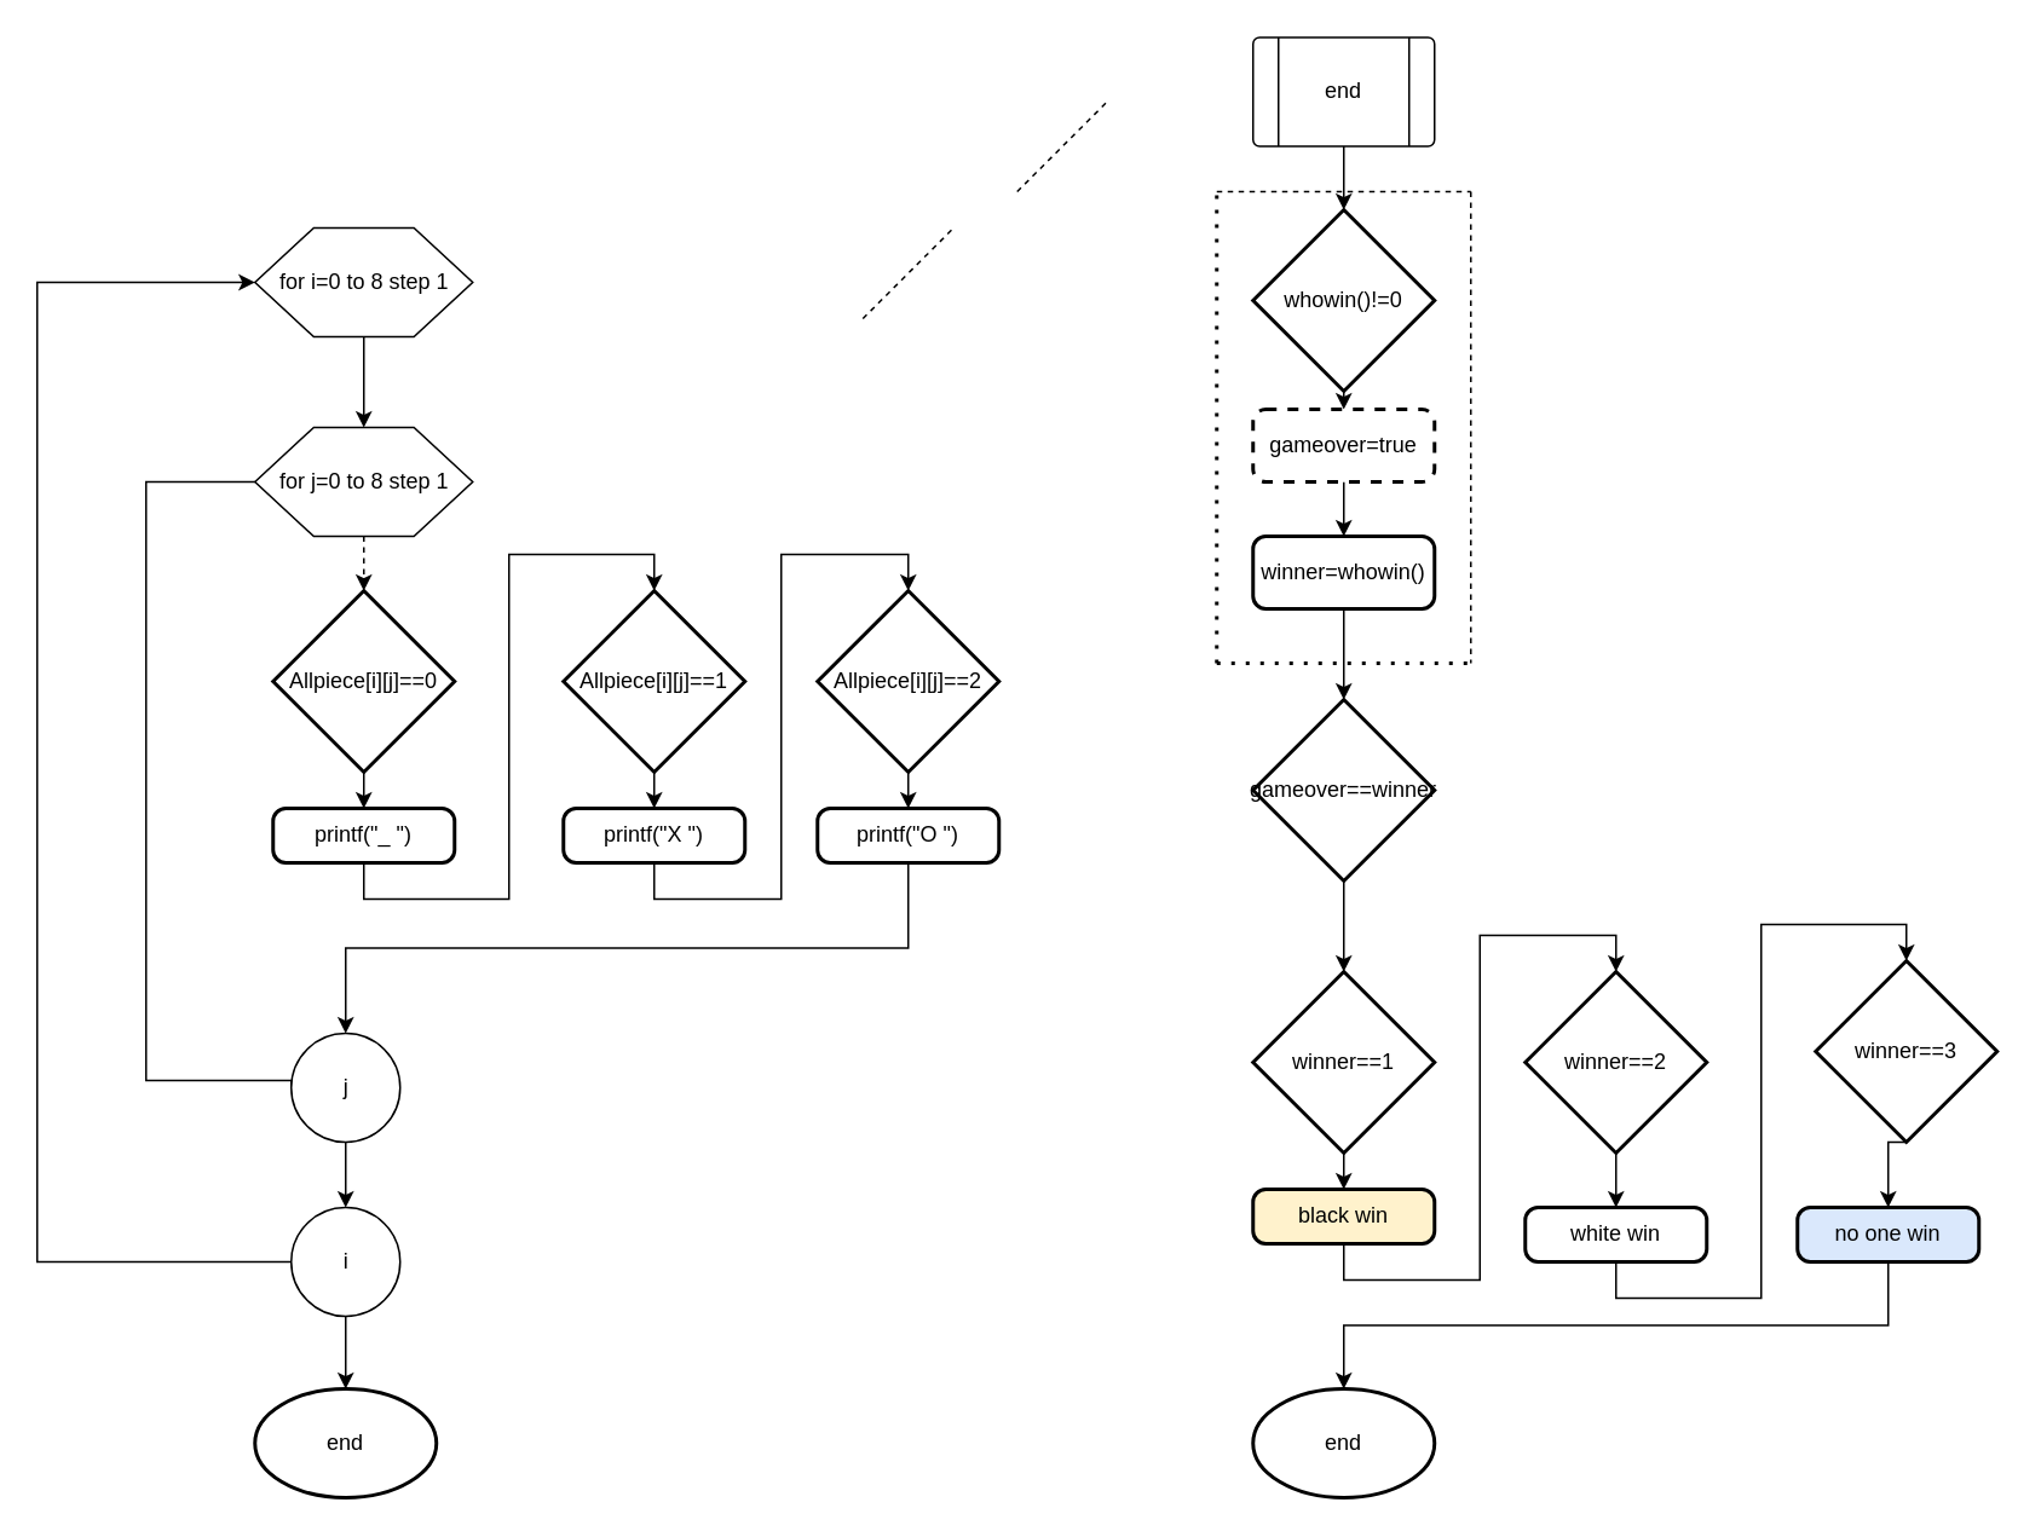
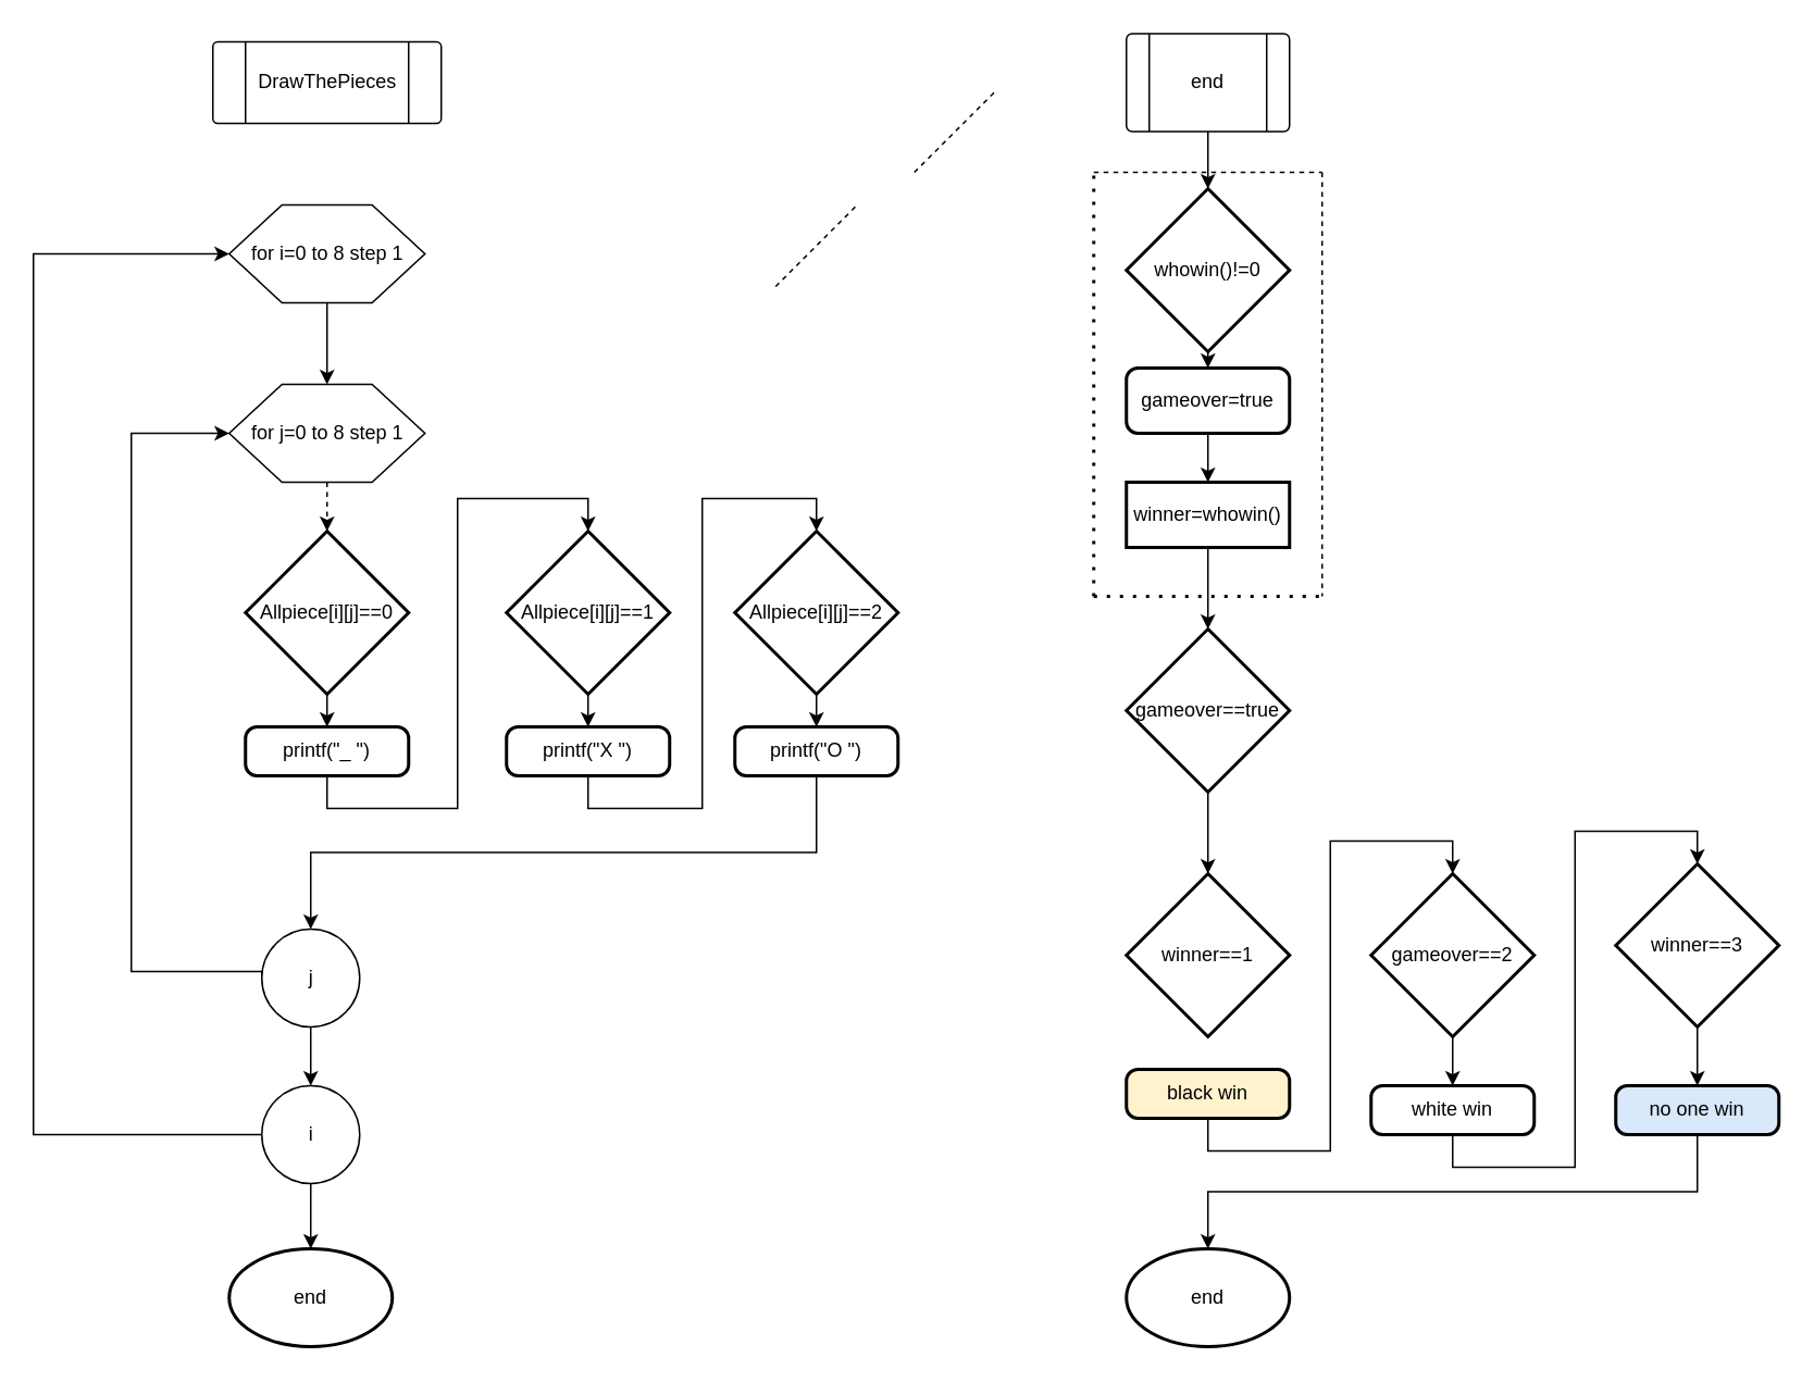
+ <mxCell id="2" value="DrawThePieces" style="verticalLabelPosition=middle;verticalAlign=middle;html=1;shape=process;rounded=1;size=0.14;arcSize=6;whiteSpace=wrap;labelPosition=center;align=center;" vertex="1" parent="1"><mxGeometry x="130" y="25" width="140" height="50" as="geometry" /></mxCell>
- <mxCell id="30" value="gameover=true" style="rounded=1;whiteSpace=wrap;html=1;absoluteArcSize=1;arcSize=14;strokeWidth=2;dashed=1;" vertex="1" parent="1"><mxGeometry x="690" y="225" width="100" height="40" as="geometry" /></mxCell>
+ <mxCell id="30" value="gameover=true" style="rounded=1;whiteSpace=wrap;html=1;absoluteArcSize=1;arcSize=14;strokeWidth=2;" vertex="1" parent="1"><mxGeometry x="690" y="225" width="100" height="40" as="geometry" /></mxCell>
- <mxCell id="11" style="edgeStyle=orthogonalEdgeStyle;rounded=0;orthogonalLoop=1;jettySize=auto;html=1;exitX=0;exitY=0.5;exitDx=0;exitDy=0;exitPerimeter=0;entryX=0;entryY=0.5;entryDx=0;entryDy=0;endArrow=none;" edge="1" parent="1" source="12" target="9"><mxGeometry relative="1" as="geometry"><Array as="points"><mxPoint x="160" y="595" /><mxPoint x="80" y="595" /><mxPoint x="80" y="265" /></Array></mxGeometry></mxCell>
+ <mxCell id="11" style="edgeStyle=orthogonalEdgeStyle;rounded=0;orthogonalLoop=1;jettySize=auto;html=1;exitX=0;exitY=0.5;exitDx=0;exitDy=0;exitPerimeter=0;entryX=0;entryY=0.5;entryDx=0;entryDy=0;" edge="1" parent="1" source="12" target="9"><mxGeometry relative="1" as="geometry"><Array as="points"><mxPoint x="160" y="595" /><mxPoint x="80" y="595" /><mxPoint x="80" y="265" /></Array></mxGeometry></mxCell>
- <mxCell id="32" value="winner=whowin()" style="rounded=1;whiteSpace=wrap;html=1;absoluteArcSize=1;arcSize=14;strokeWidth=2;" vertex="1" parent="1"><mxGeometry x="690" y="295" width="100" height="40" as="geometry" /></mxCell>
+ <mxCell id="32" value="winner=whowin()" style="whiteSpace=wrap;html=1;absoluteArcSize=1;arcSize=14;strokeWidth=2;rounded=0;" vertex="1" parent="1"><mxGeometry x="690" y="295" width="100" height="40" as="geometry" /></mxCell>
- <mxCell id="38" value="gameover==winner" style="strokeWidth=2;html=1;shape=mxgraph.flowchart.decision;whiteSpace=wrap;" vertex="1" parent="1"><mxGeometry x="689.997" y="385" width="100" height="100" as="geometry" /></mxCell>
+ <mxCell id="38" value="gameover==true" style="strokeWidth=2;html=1;shape=mxgraph.flowchart.decision;whiteSpace=wrap;" vertex="1" parent="1"><mxGeometry x="689.997" y="385" width="100" height="100" as="geometry" /></mxCell>
- <mxCell id="50" value="winner==3" style="strokeWidth=2;html=1;shape=mxgraph.flowchart.decision;whiteSpace=wrap;" vertex="1" parent="1"><mxGeometry x="1000" y="529" width="100" height="100" as="geometry" /></mxCell>
+ <mxCell id="50" value="winner==3" style="strokeWidth=2;html=1;shape=mxgraph.flowchart.decision;whiteSpace=wrap;" vertex="1" parent="1"><mxGeometry x="990" y="529" width="100" height="100" as="geometry" /></mxCell>
- <mxCell id="46" value="winner==2" style="strokeWidth=2;html=1;shape=mxgraph.flowchart.decision;whiteSpace=wrap;" vertex="1" parent="1"><mxGeometry x="840" y="535" width="100" height="100" as="geometry" /></mxCell>
+ <mxCell id="46" value="gameover==2" style="strokeWidth=2;html=1;shape=mxgraph.flowchart.decision;whiteSpace=wrap;" vertex="1" parent="1"><mxGeometry x="840" y="535" width="100" height="100" as="geometry" /></mxCell>
- <mxCell id="33" style="edgeStyle=orthogonalEdgeStyle;rounded=0;orthogonalLoop=1;jettySize=auto;html=1;exitX=0.5;exitY=1;exitDx=0;exitDy=0;exitPerimeter=0;entryX=0.5;entryY=0;entryDx=0;entryDy=0;" edge="1" parent="1" source="34" target="36"><mxGeometry relative="1" as="geometry" /></mxCell>
